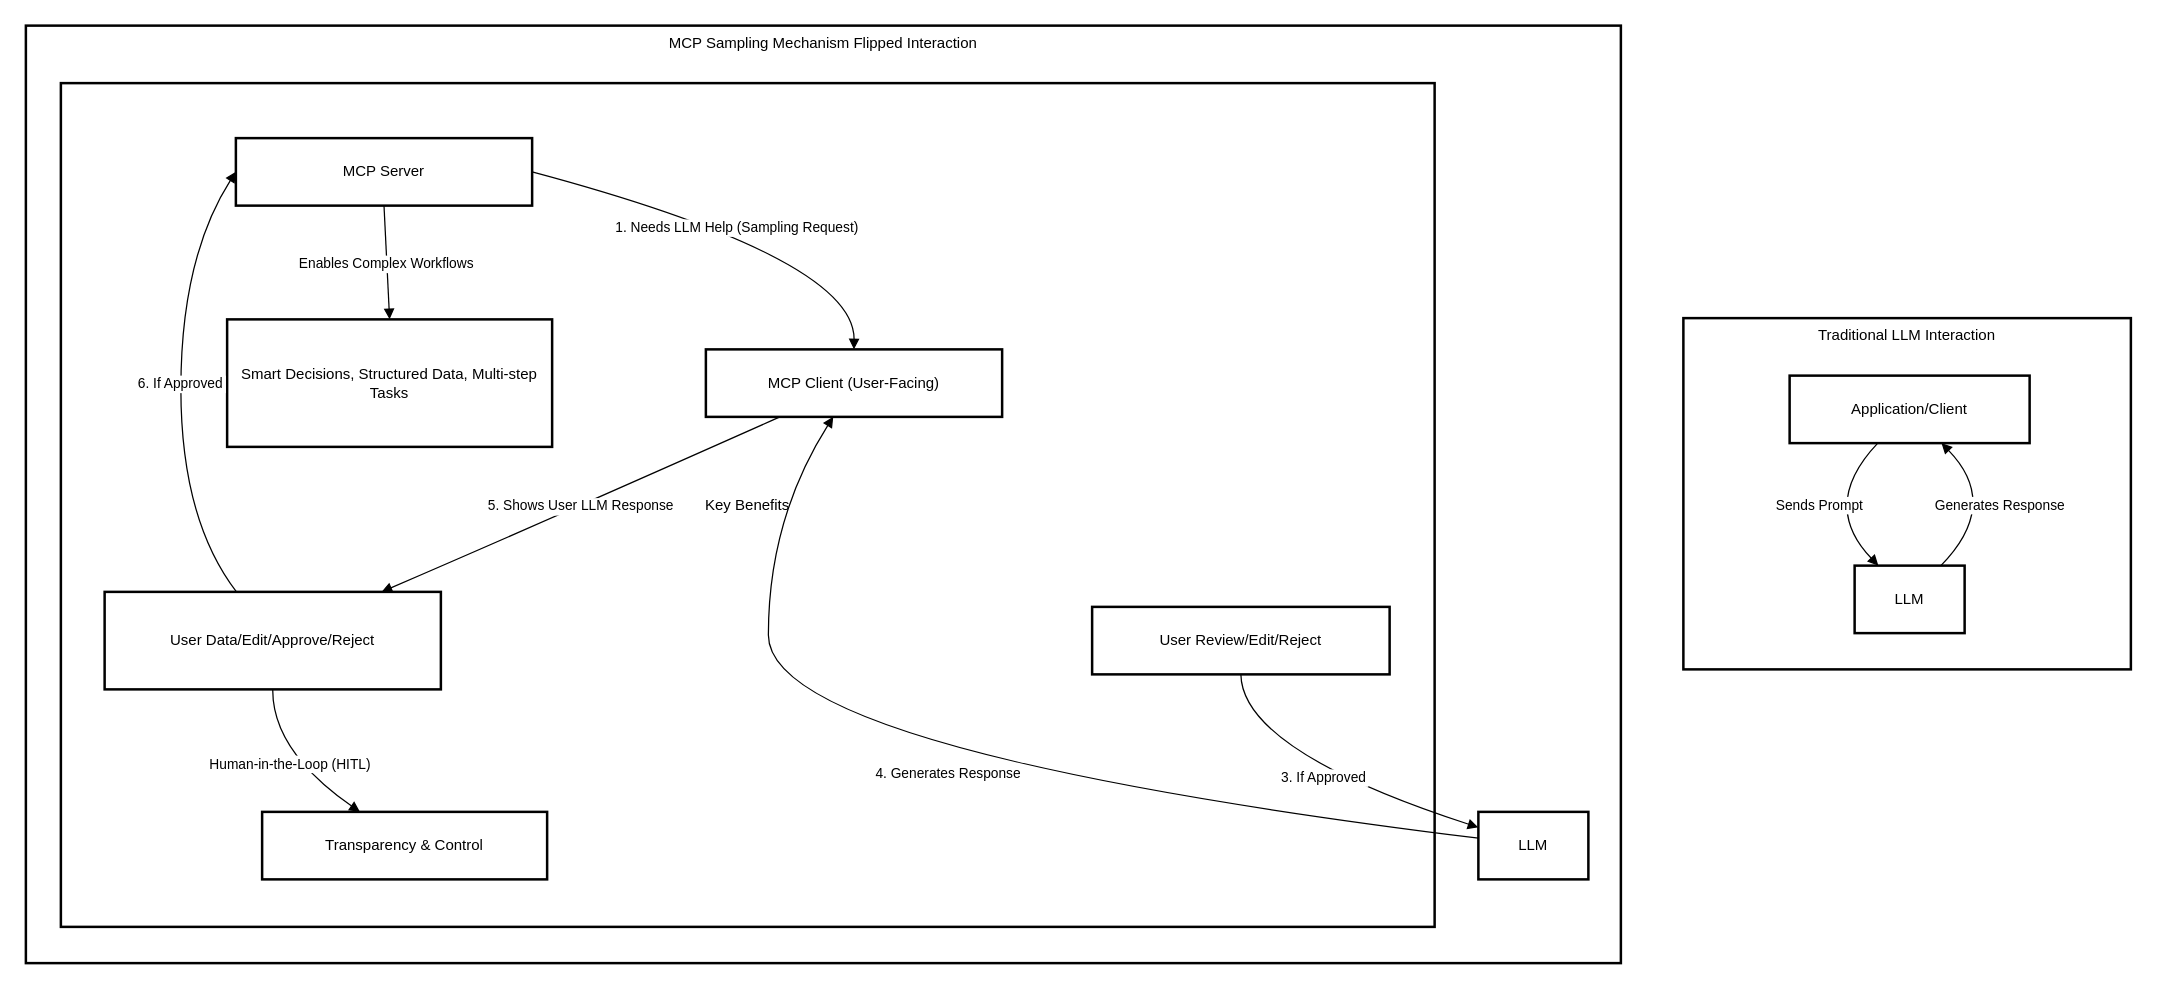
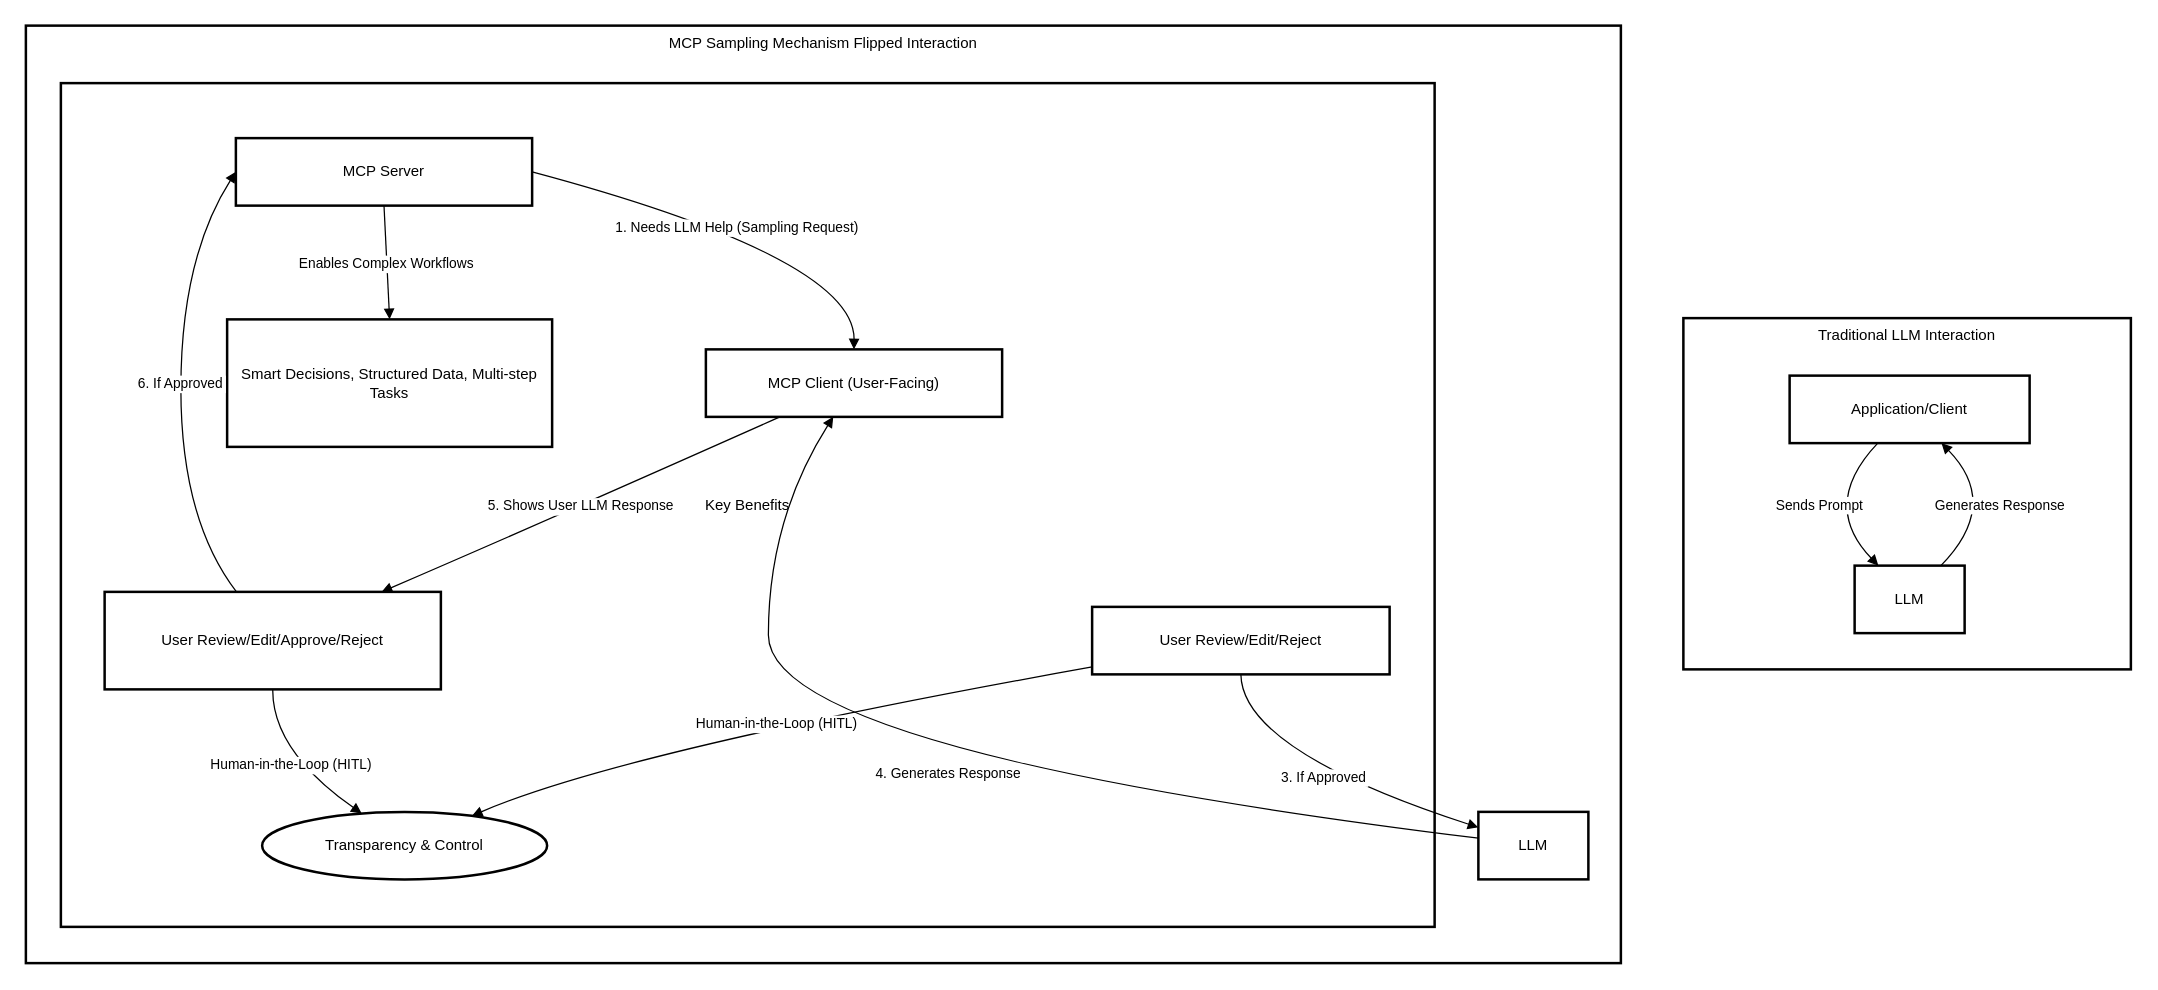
- <mxCell id="8" value="User Data/Edit/Approve/Reject" style="whiteSpace=wrap;strokeWidth=2;" vertex="1" parent="2"><mxGeometry x="63" y="453" width="269" height="78" as="geometry" /></mxCell>
+ <mxCell id="8" value="User Review/Edit/Approve/Reject" style="whiteSpace=wrap;strokeWidth=2;" vertex="1" parent="2"><mxGeometry x="63" y="453" width="269" height="78" as="geometry" /></mxCell>
+ <mxCell id="16" value="Human-in-the-Loop (HITL)" style="curved=1;startArrow=none;endArrow=block;exitX=0;exitY=0.89;entryX=0.77;entryY=-0.01;rounded=0;" edge="1" parent="2" source="6" target="9"><mxGeometry relative="1" as="geometry"><Array as="points"><mxPoint x="478" y="580" /></Array></mxGeometry></mxCell>
- <mxCell id="9" value="Transparency &amp; Control" style="whiteSpace=wrap;strokeWidth=2;" vertex="1" parent="2"><mxGeometry x="189" y="629" width="228" height="54" as="geometry" /></mxCell>
+ <mxCell id="9" value="Transparency &amp; Control" style="ellipse;whiteSpace=wrap;strokeWidth=2;" vertex="1" parent="2"><mxGeometry x="189" y="629" width="228" height="54" as="geometry" /></mxCell>
